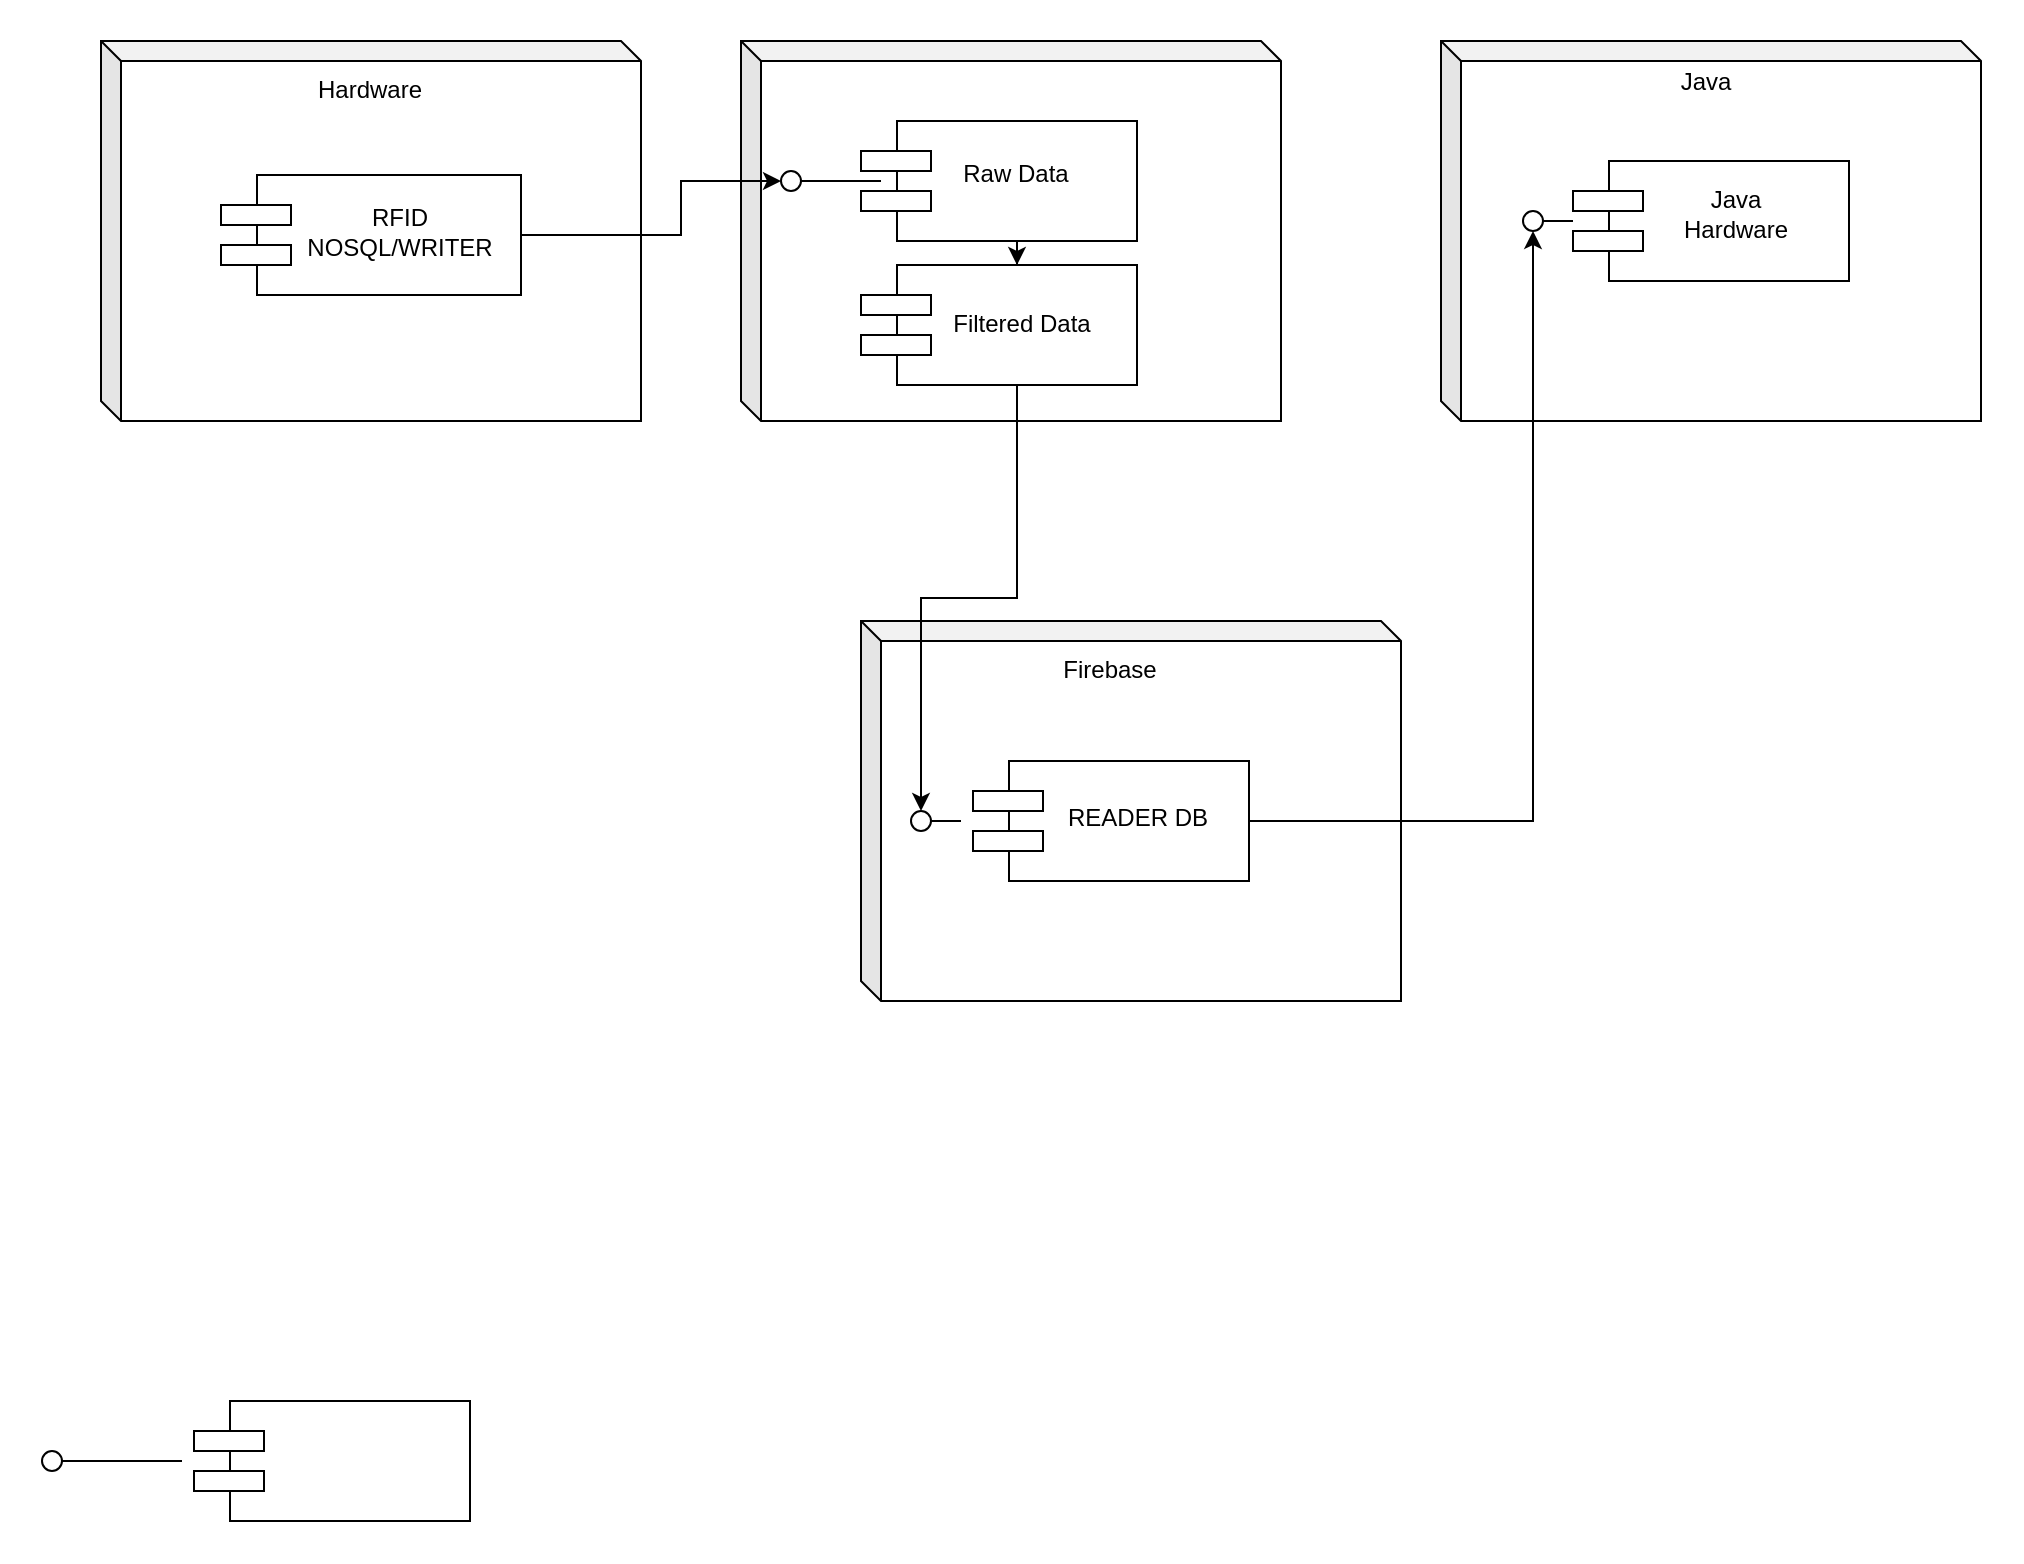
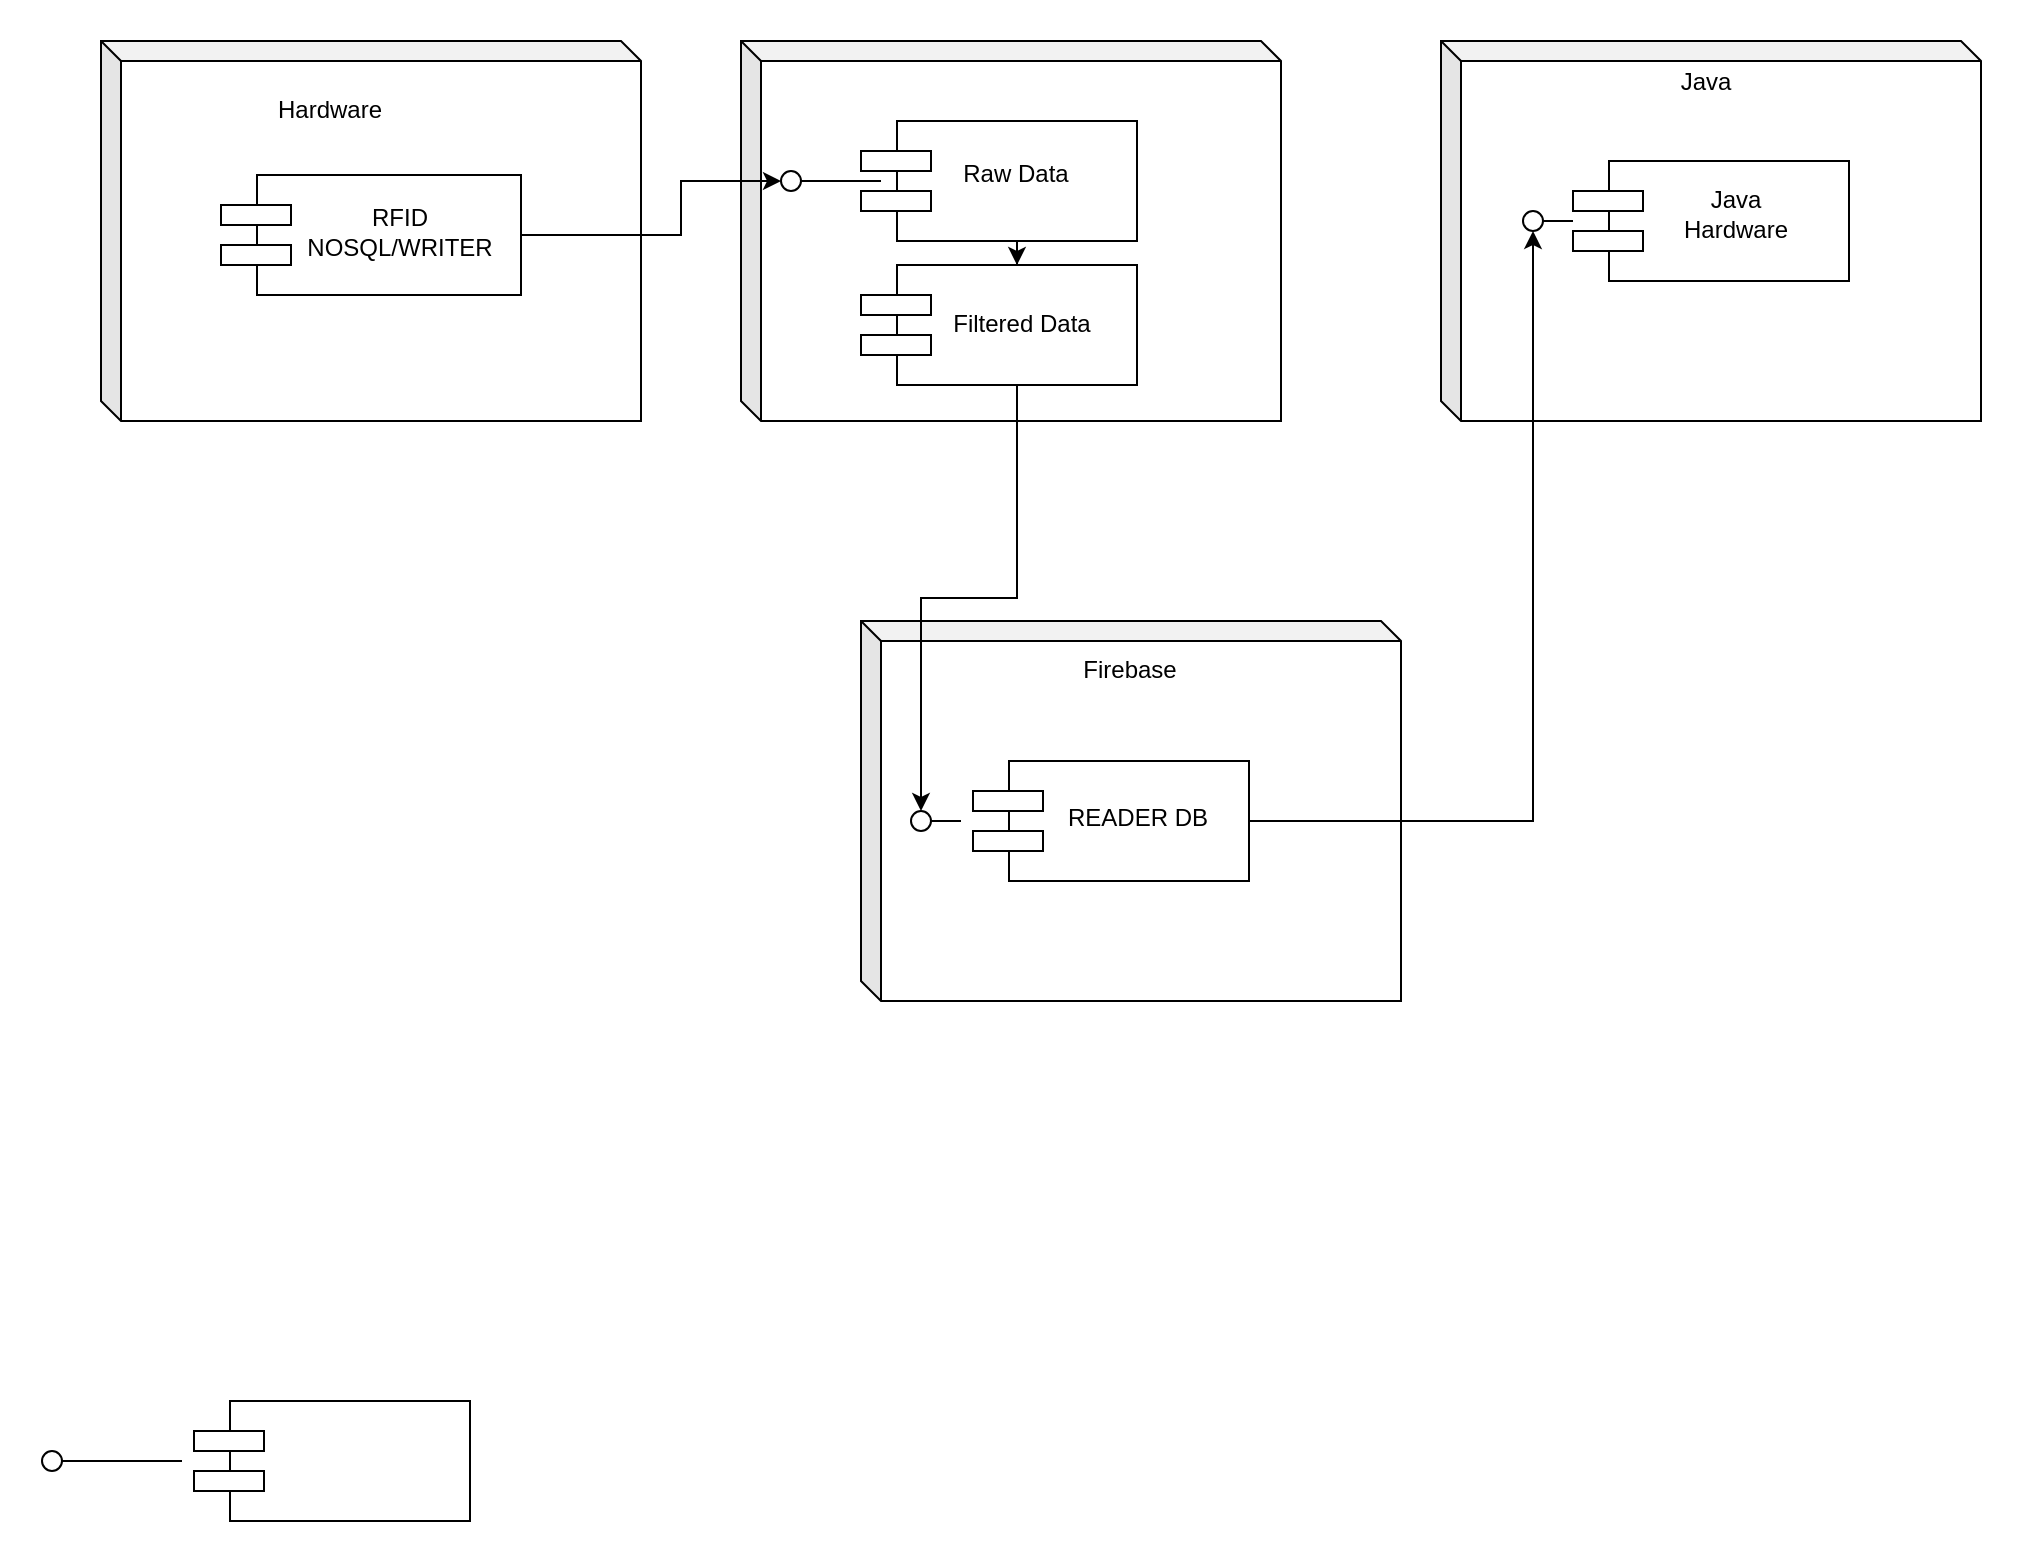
- <mxCell id="5" value="Hardware" style="text;html=1;align=center;verticalAlign=middle;whiteSpace=wrap;rounded=0;" vertex="1" parent="1"><mxGeometry x="155" y="30" width="60" height="30" as="geometry" /></mxCell>
+ <mxCell id="5" value="Hardware" style="text;html=1;align=center;verticalAlign=middle;whiteSpace=wrap;rounded=0;" vertex="1" parent="1"><mxGeometry x="135" y="40" width="60" height="30" as="geometry" /></mxCell>
- <mxCell id="8" value="Firebase" style="text;html=1;align=center;verticalAlign=middle;whiteSpace=wrap;rounded=0;" vertex="1" parent="1"><mxGeometry x="515" y="320" width="80" height="30" as="geometry" /></mxCell>
+ <mxCell id="8" value="Firebase" style="text;html=1;align=center;verticalAlign=middle;whiteSpace=wrap;rounded=0;" vertex="1" parent="1"><mxGeometry x="525" y="320" width="80" height="30" as="geometry" /></mxCell>
